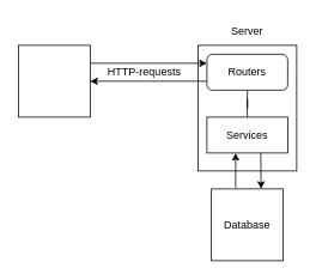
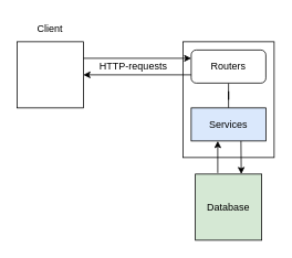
+ <mxCell id="13" value="Client" style="text;html=1;strokeColor=none;fillColor=none;align=center;verticalAlign=middle;whiteSpace=wrap;rounded=0;" vertex="1" parent="1"><mxGeometry x="30" y="20" width="60" height="30" as="geometry" /></mxCell>
- <mxCell id="14" value="Server" style="text;html=1;strokeColor=none;fillColor=none;align=center;verticalAlign=middle;whiteSpace=wrap;rounded=0;" vertex="1" parent="1"><mxGeometry x="245" y="20" width="60" height="30" as="geometry" /></mxCell>
- <mxCell id="6" value="Services" style="rounded=0;whiteSpace=wrap;html=1;" vertex="1" parent="1"><mxGeometry x="230" y="130" width="90" height="40" as="geometry" /></mxCell>
+ <mxCell id="6" value="Services" style="rounded=0;whiteSpace=wrap;html=1;fillColor=#dae8fc;" vertex="1" parent="1"><mxGeometry x="230" y="130" width="90" height="40" as="geometry" /></mxCell>
- <mxCell id="12" value="Database" style="whiteSpace=wrap;html=1;aspect=fixed;" vertex="1" parent="1"><mxGeometry x="235" y="210" width="80" height="80" as="geometry" /></mxCell>
+ <mxCell id="12" value="Database" style="whiteSpace=wrap;html=1;aspect=fixed;fillColor=#d5e8d4;" vertex="1" parent="1"><mxGeometry x="235" y="210" width="80" height="80" as="geometry" /></mxCell>
